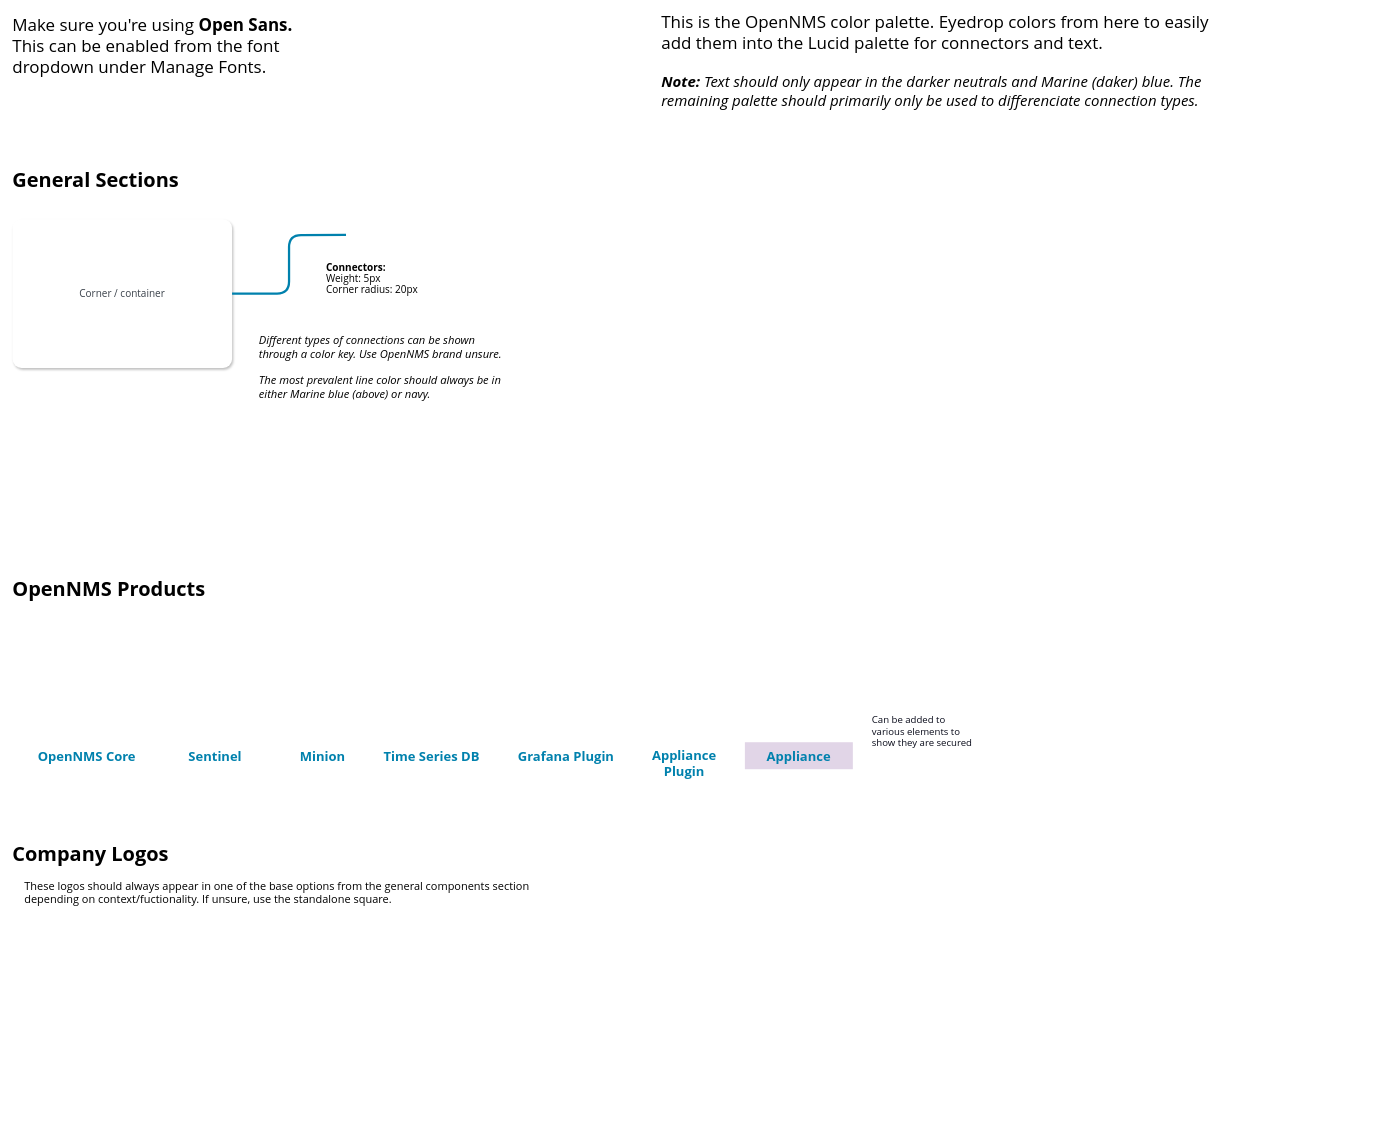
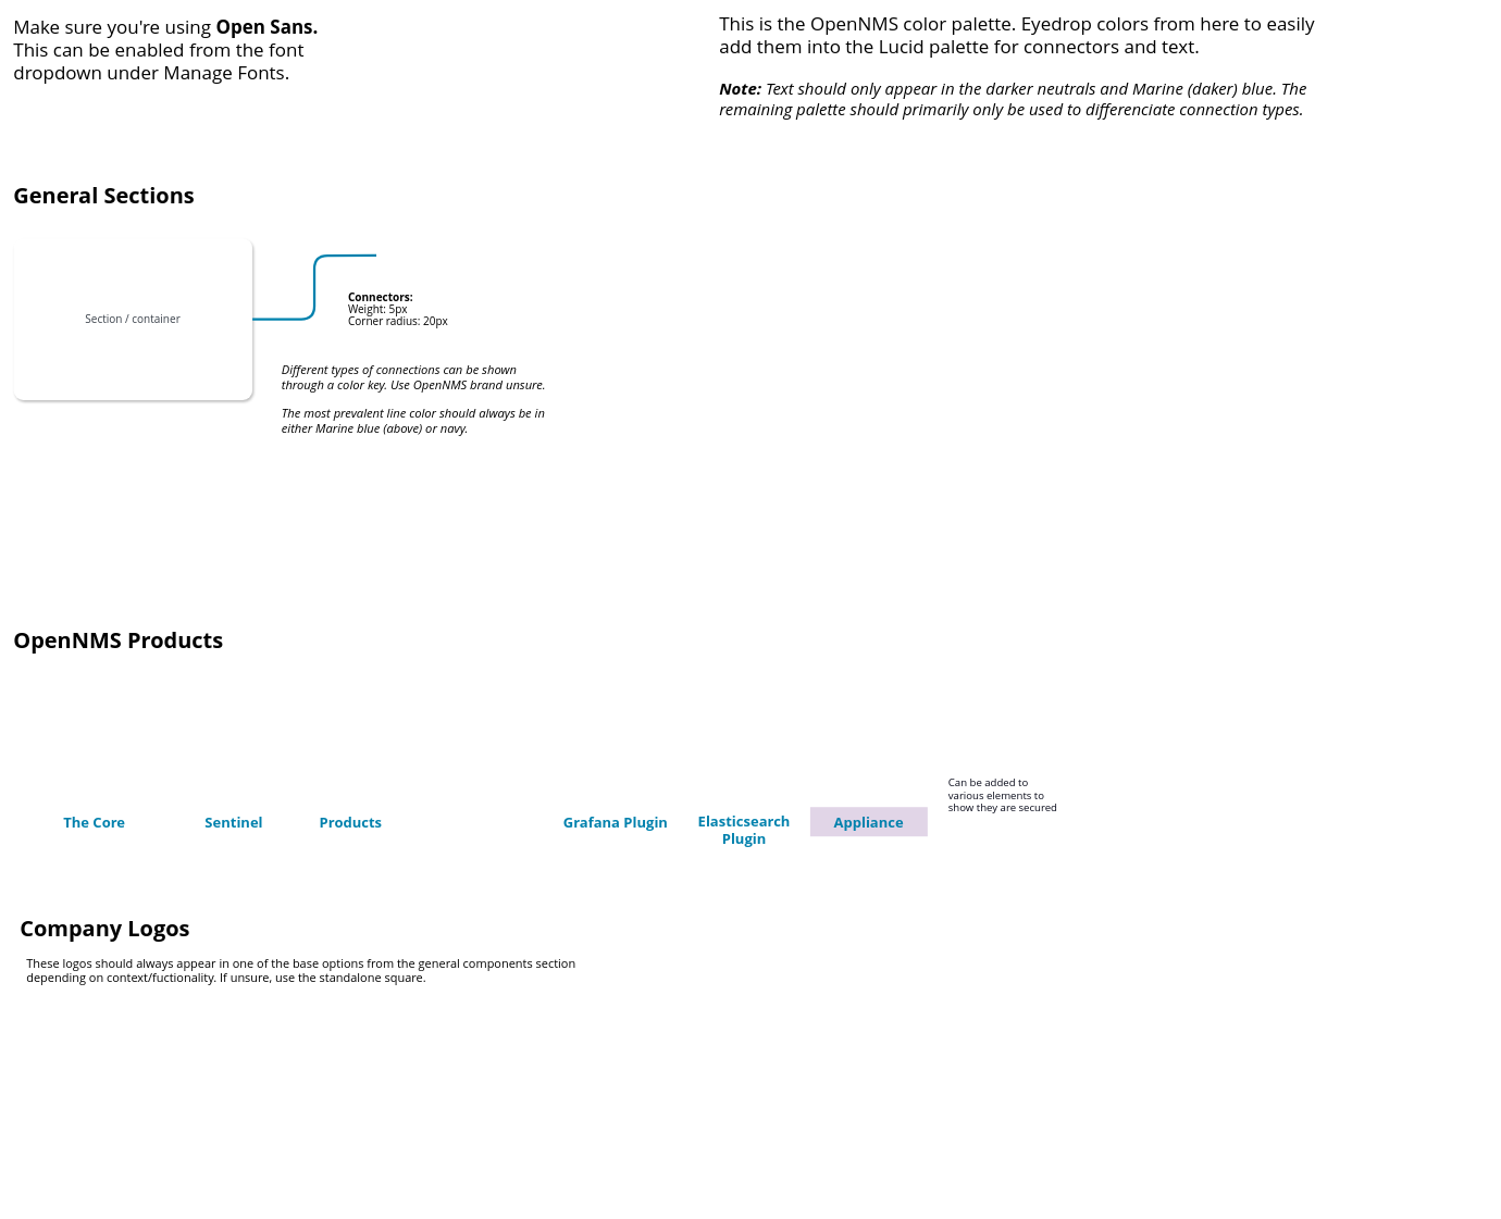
- <mxCell id="5" value="&lt;div style=&quot;display: flex; justify-content: flex-start; text-align: left; align-items: baseline; font-size: 0; line-height: 1.25;margin-top: -2px;&quot;&gt;&lt;span&gt;&lt;span style=&quot;font-size:16.7px;color:#000000;font-weight: bold;font-family: Open Sans;&quot;&gt;Connectors:&lt;/span&gt;&lt;span style=&quot;font-size:16.7px;color:#000000;font-family: Open Sans;&quot;&gt; &#10;&lt;/span&gt;&lt;/span&gt;&lt;/div&gt;&lt;div style=&quot;display: flex; justify-content: flex-start; text-align: left; align-items: baseline; font-size: 0; line-height: 1.25;margin-top: -2px;&quot;&gt;&lt;span&gt;&lt;span style=&quot;font-size:16.7px;color:#000000;font-family: Open Sans;&quot;&gt;&lt;span style=&quot;font-size:16.7px;color:#000000;font-family: Open Sans;&quot;&gt;&#09;Weight: 5px&#10;&lt;/span&gt;&lt;/span&gt;&lt;/span&gt;&lt;/div&gt;&lt;div style=&quot;display: flex; justify-content: flex-start; text-align: left; align-items: baseline; font-size: 0; line-height: 1.25;margin-top: -2px;&quot;&gt;&lt;span&gt;&lt;span style=&quot;font-size:16.7px;color:#000000;font-family: Open Sans;&quot;&gt;&#09;Corner radius: 20px&lt;/span&gt;&lt;/span&gt;&lt;/div&gt;" style="html=1;overflow=block;blockSpacing=1;whiteSpace=wrap;fontSize=13;fontFamily=Open Sans;spacing=0;verticalAlign=middle;fillColor=#ffffff;strokeWidth=1.5;strokeColor=none;lucidId=Zyu5JnFz.BKX;" parent="1" vertex="1"><mxGeometry x="543" y="431" width="202" height="67" as="geometry" /></mxCell>
+ <mxCell id="5" value="&lt;div style=&quot;display: flex; justify-content: flex-start; text-align: left; align-items: baseline; font-size: 0; line-height: 1.25;margin-top: -2px;&quot;&gt;&lt;span&gt;&lt;span style=&quot;font-size:16.7px;color:#000000;font-weight: bold;font-family: Open Sans;&quot;&gt;Connectors:&lt;/span&gt;&lt;span style=&quot;font-size:16.7px;color:#000000;font-family: Open Sans;&quot;&gt; &#10;&lt;/span&gt;&lt;/span&gt;&lt;/div&gt;&lt;div style=&quot;display: flex; justify-content: flex-start; text-align: left; align-items: baseline; font-size: 0; line-height: 1.25;margin-top: -2px;&quot;&gt;&lt;span&gt;&lt;span style=&quot;font-size:16.7px;color:#000000;font-family: Open Sans;&quot;&gt;&lt;span style=&quot;font-size:16.7px;color:#000000;font-family: Open Sans;&quot;&gt;&#09;Weight: 5px&#10;&lt;/span&gt;&lt;/span&gt;&lt;/span&gt;&lt;/div&gt;&lt;div style=&quot;display: flex; justify-content: flex-start; text-align: left; align-items: baseline; font-size: 0; line-height: 1.25;margin-top: -2px;&quot;&gt;&lt;span&gt;&lt;span style=&quot;font-size:16.7px;color:#000000;font-family: Open Sans;&quot;&gt;&#09;Corner radius: 20px&lt;/span&gt;&lt;/span&gt;&lt;/div&gt;" style="html=1;overflow=block;blockSpacing=1;whiteSpace=wrap;fontSize=13;fontFamily=Open Sans;spacing=0;verticalAlign=middle;fillColor=#ffffff;strokeWidth=1.5;strokeColor=none;lucidId=Zyu5JnFz.BKX;" parent="1" vertex="1"><mxGeometry x="533" y="441" width="202" height="67" as="geometry" /></mxCell>
- <mxCell id="9" value="Corner / container" style="html=1;overflow=block;blockSpacing=1;whiteSpace=wrap;fontSize=16.7;fontFamily=Open Sans;fontColor=#3a414a;spacing=0;fillColor=#ffffff;strokeWidth=1.5;strokeColor=none;lucidId=tAc5S.Fp~JGP;" parent="1" vertex="1"><mxGeometry x="113" y="467" width="180" height="45" as="geometry" /></mxCell>
+ <mxCell id="9" value="Section / container" style="html=1;overflow=block;blockSpacing=1;whiteSpace=wrap;fontSize=16.7;fontFamily=Open Sans;fontColor=#3a414a;spacing=0;fillColor=#ffffff;strokeWidth=1.5;strokeColor=none;lucidId=tAc5S.Fp~JGP;" parent="1" vertex="1"><mxGeometry x="113" y="467" width="180" height="45" as="geometry" /></mxCell>
- <mxCell id="2" value="OpenNMS Core" style="html=1;overflow=block;blockSpacing=1;whiteSpace=wrap;fontSize=21.7;fontFamily=Open Sans;fontColor=#0081ad;fontStyle=1;spacing=0;fillColor=#ffffff;strokeWidth=1.5;strokeColor=none;lucidId=zju5B.KJovt9;" parent="1" vertex="1"><mxGeometry x="54" y="1237" width="180" height="45" as="geometry" /></mxCell>
+ <mxCell id="2" value="The Core" style="html=1;overflow=block;blockSpacing=1;whiteSpace=wrap;fontSize=21.7;fontFamily=Open Sans;fontColor=#0081ad;fontStyle=1;spacing=0;fillColor=#ffffff;strokeWidth=1.5;strokeColor=none;lucidId=zju5B.KJovt9;" parent="1" vertex="1"><mxGeometry x="54" y="1237" width="180" height="45" as="geometry" /></mxCell>
- <mxCell id="21" value="Minion" style="html=1;overflow=block;blockSpacing=1;whiteSpace=wrap;fontSize=21.7;fontFamily=Open Sans;fontColor=#0081ad;fontStyle=1;spacing=0;fillColor=#ffffff;strokeWidth=1.5;strokeColor=none;lucidId=Dmu5dPfjYkeO;" parent="1" vertex="1"><mxGeometry x="447" y="1237" width="180" height="45" as="geometry" /></mxCell>
+ <mxCell id="21" value="Products" style="html=1;overflow=block;blockSpacing=1;whiteSpace=wrap;fontSize=21.7;fontFamily=Open Sans;fontColor=#0081ad;fontStyle=1;spacing=0;fillColor=#ffffff;strokeWidth=1.5;strokeColor=none;lucidId=Dmu5dPfjYkeO;" parent="1" vertex="1"><mxGeometry x="447" y="1237" width="180" height="45" as="geometry" /></mxCell>
- <mxCell id="22" value="Time Series DB" style="html=1;overflow=block;blockSpacing=1;whiteSpace=wrap;fontSize=21.7;fontFamily=Open Sans;fontColor=#0081ad;fontStyle=1;spacing=0;fillColor=#ffffff;strokeWidth=1.5;strokeColor=none;lucidId=pxu5y2nLOCHi;" parent="1" vertex="1"><mxGeometry x="629" y="1237" width="180" height="45" as="geometry" /></mxCell>
- <mxCell id="27" value="Appliance Plugin" style="html=1;overflow=block;blockSpacing=1;whiteSpace=wrap;fontSize=21.7;fontFamily=Open Sans;fontColor=#0081ad;fontStyle=1;spacing=0;fillColor=#ffffff;strokeWidth=1.5;strokeColor=none;lucidId=0lv5PwfcYyJy;" parent="1" vertex="1"><mxGeometry x="1050" y="1245" width="180" height="45" as="geometry" /></mxCell>
+ <mxCell id="27" value="Elasticsearch Plugin" style="html=1;overflow=block;blockSpacing=1;whiteSpace=wrap;fontSize=21.7;fontFamily=Open Sans;fontColor=#0081ad;fontStyle=1;spacing=0;fillColor=#ffffff;strokeWidth=1.5;strokeColor=none;lucidId=0lv5PwfcYyJy;" parent="1" vertex="1"><mxGeometry x="1050" y="1245" width="180" height="45" as="geometry" /></mxCell>
- <mxCell id="51" value="Company Logos" style="html=1;overflow=block;blockSpacing=1;whiteSpace=wrap;fontSize=33.3;fontFamily=Open Sans;fontColor=default;fontStyle=1;align=left;spacing=0;verticalAlign=middle;fillColor=#ffffff;strokeWidth=1.5;strokeColor=none;lucidId=8ax5zexdkFSs;" parent="1" vertex="1"><mxGeometry x="20" y="1402" width="366" height="41" as="geometry" /></mxCell>
+ <mxCell id="51" value="Company Logos" style="html=1;overflow=block;blockSpacing=1;whiteSpace=wrap;fontSize=33.3;fontFamily=Open Sans;fontColor=default;fontStyle=1;align=left;spacing=0;verticalAlign=middle;fillColor=#ffffff;strokeWidth=1.5;strokeColor=none;lucidId=8ax5zexdkFSs;" parent="1" vertex="1"><mxGeometry x="30" y="1402" width="366" height="41" as="geometry" /></mxCell>
